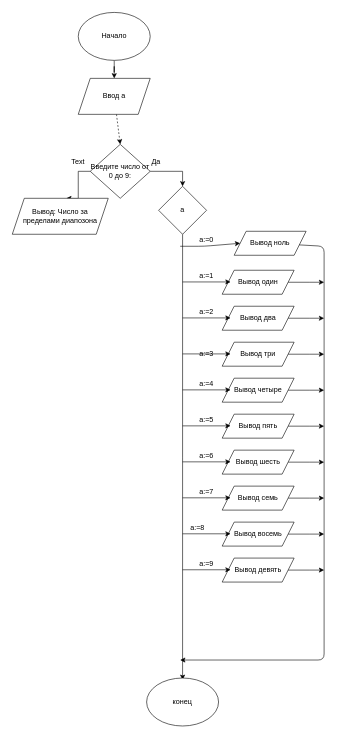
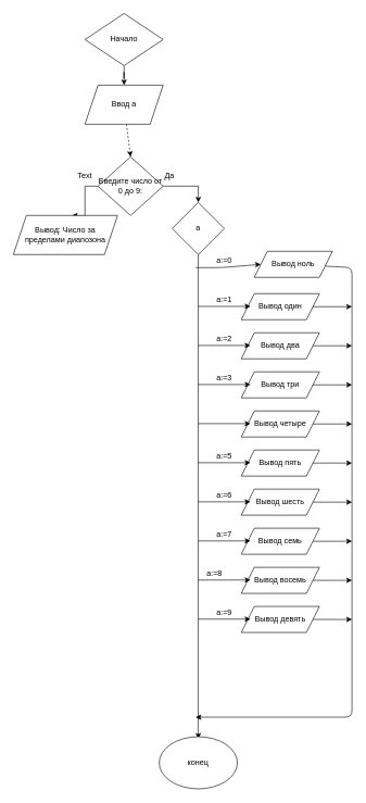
- <mxCell id="3" value="Начало" style="ellipse;whiteSpace=wrap;html=1;" parent="1" vertex="1"><mxGeometry x="130" y="20" width="120" height="80" as="geometry" /></mxCell>
+ <mxCell id="3" value="Начало" style="rhombus;whiteSpace=wrap;html=1;" parent="1" vertex="1"><mxGeometry x="130" y="20" width="120" height="80" as="geometry" /></mxCell>
- <mxCell id="41" value="a:=3" style="text;html=1;strokeColor=none;fillColor=none;align=center;verticalAlign=middle;whiteSpace=wrap;rounded=0;" parent="1" vertex="1"><mxGeometry x="324" y="580" width="40" height="20" as="geometry" /></mxCell>
+ <mxCell id="41" value="a:=3" style="text;html=1;strokeColor=none;fillColor=none;align=center;verticalAlign=middle;whiteSpace=wrap;rounded=0;" parent="1" vertex="1"><mxGeometry x="324" y="570" width="40" height="20" as="geometry" /></mxCell>
- <mxCell id="42" value="a:=4" style="text;html=1;strokeColor=none;fillColor=none;align=center;verticalAlign=middle;whiteSpace=wrap;rounded=0;" parent="1" vertex="1"><mxGeometry x="324" y="630" width="40" height="20" as="geometry" /></mxCell>
